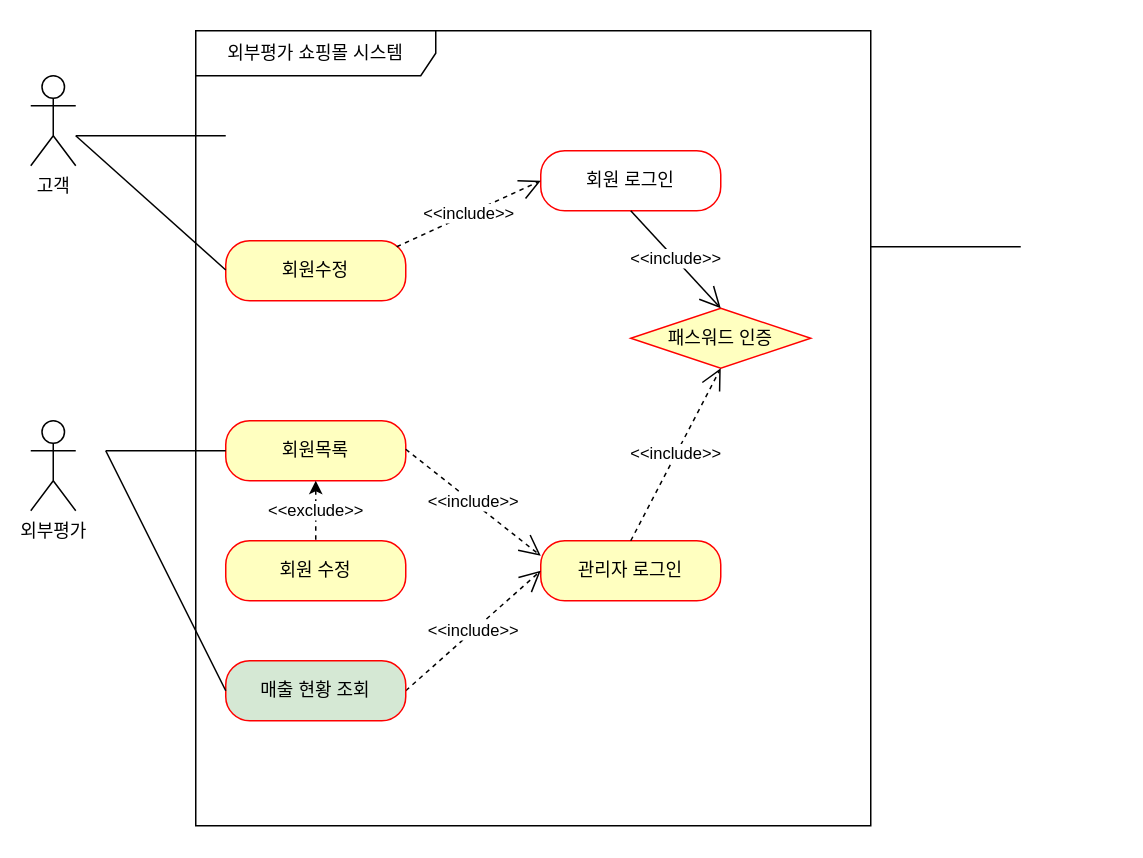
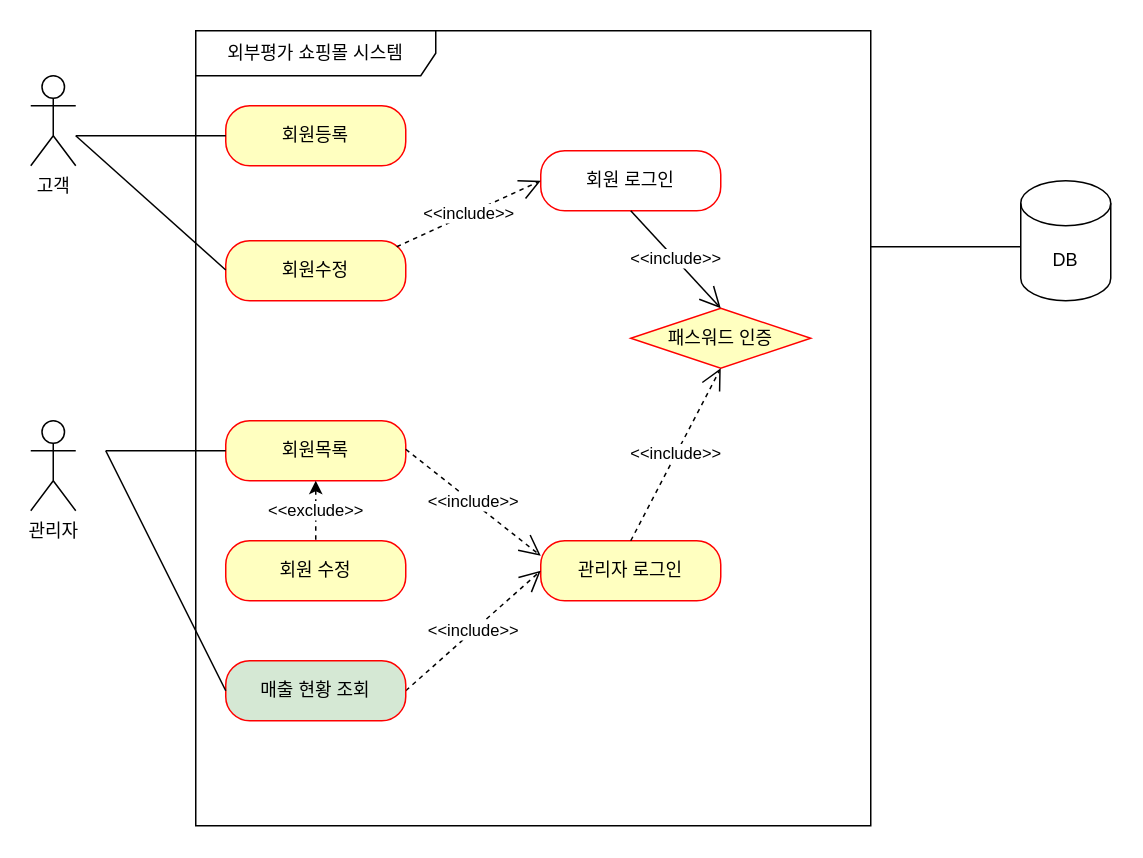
+ <mxCell id="6" value="회원등록" style="rounded=1;whiteSpace=wrap;html=1;arcSize=40;fontColor=#000000;fillColor=#ffffc0;strokeColor=#ff0000;" vertex="1" parent="1"><mxGeometry x="150" y="70" width="120" height="40" as="geometry" /></mxCell>
+ <mxCell id="4" value="DB" style="shape=cylinder3;whiteSpace=wrap;html=1;boundedLbl=1;backgroundOutline=1;size=15;" vertex="1" parent="1"><mxGeometry x="680" y="120" width="60" height="80" as="geometry" /></mxCell>
- <mxCell id="24" value="외부평가" style="shape=umlActor;verticalLabelPosition=bottom;verticalAlign=top;html=1;" vertex="1" parent="1"><mxGeometry x="20" y="280" width="30" height="60" as="geometry" /></mxCell>
+ <mxCell id="24" value="관리자" style="shape=umlActor;verticalLabelPosition=bottom;verticalAlign=top;html=1;" vertex="1" parent="1"><mxGeometry x="20" y="280" width="30" height="60" as="geometry" /></mxCell>
